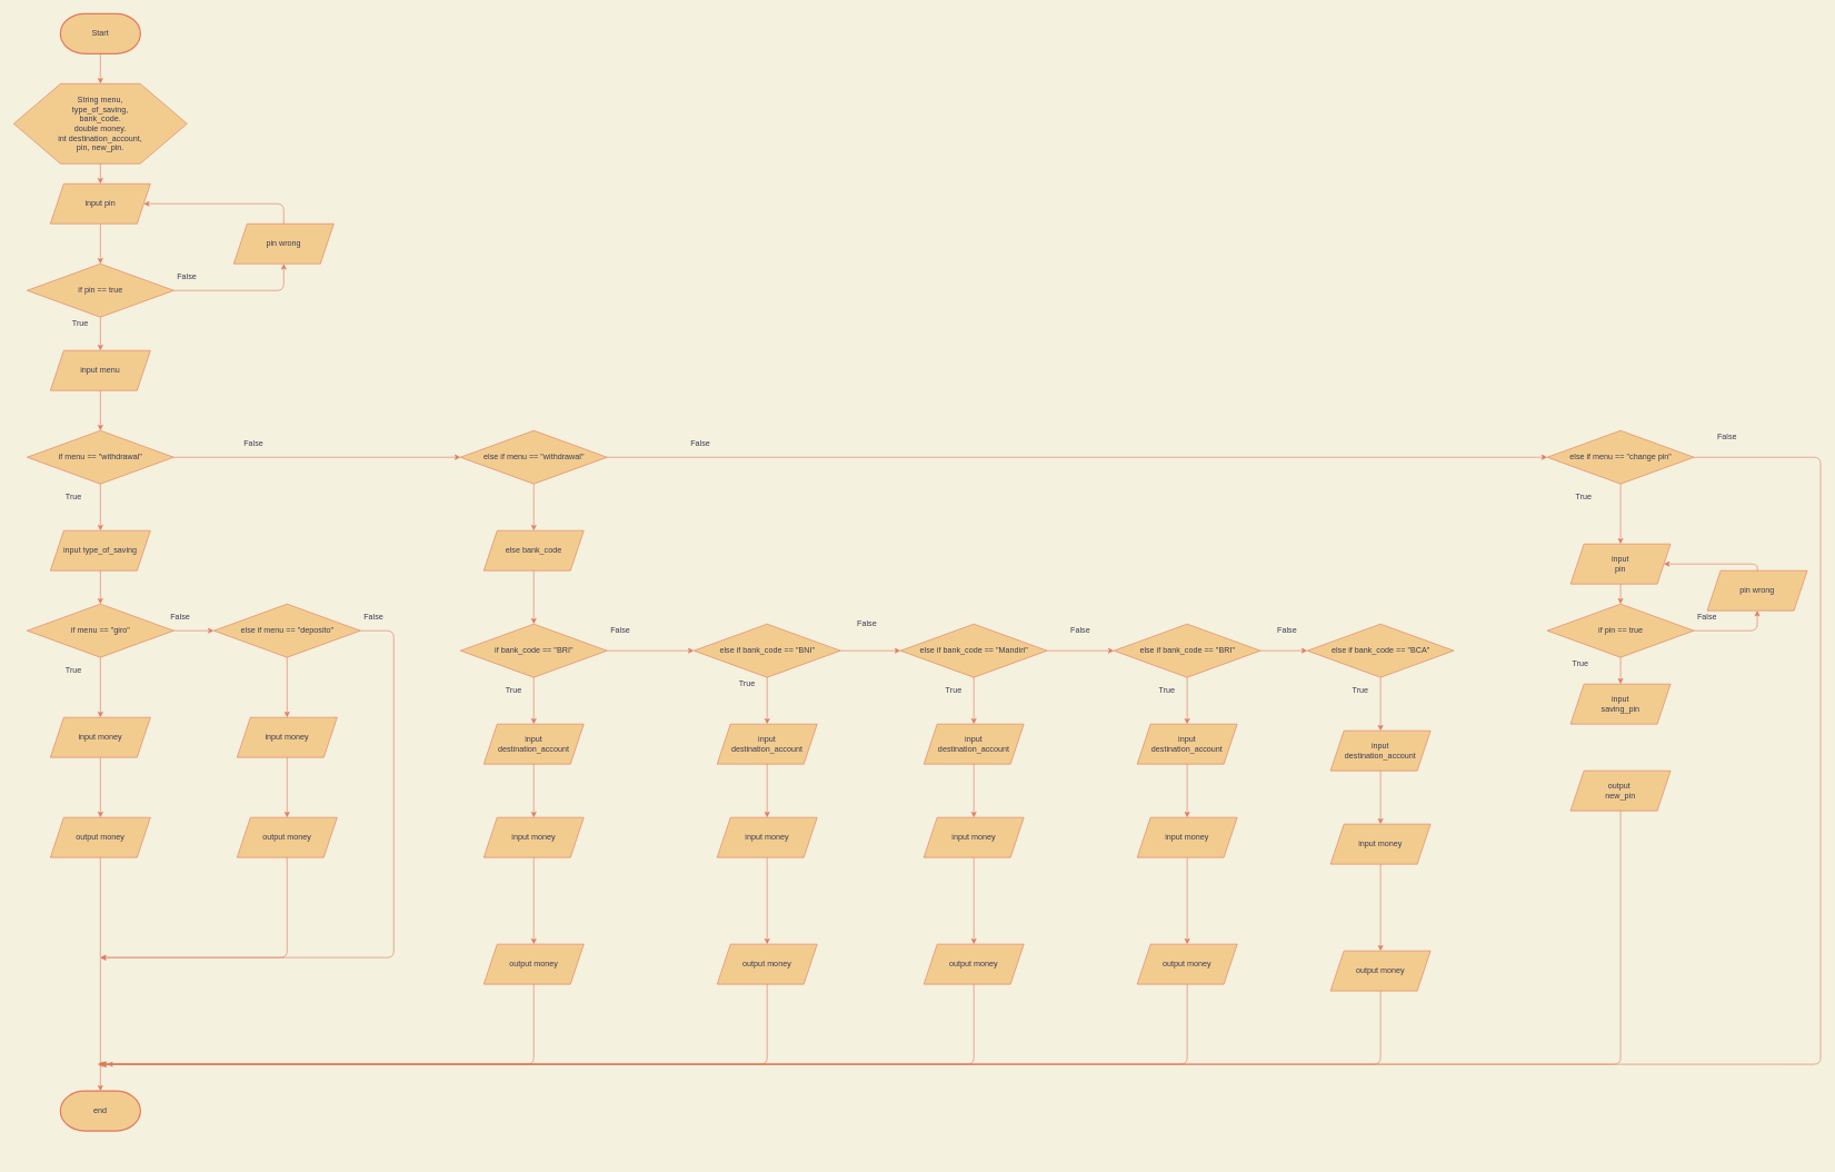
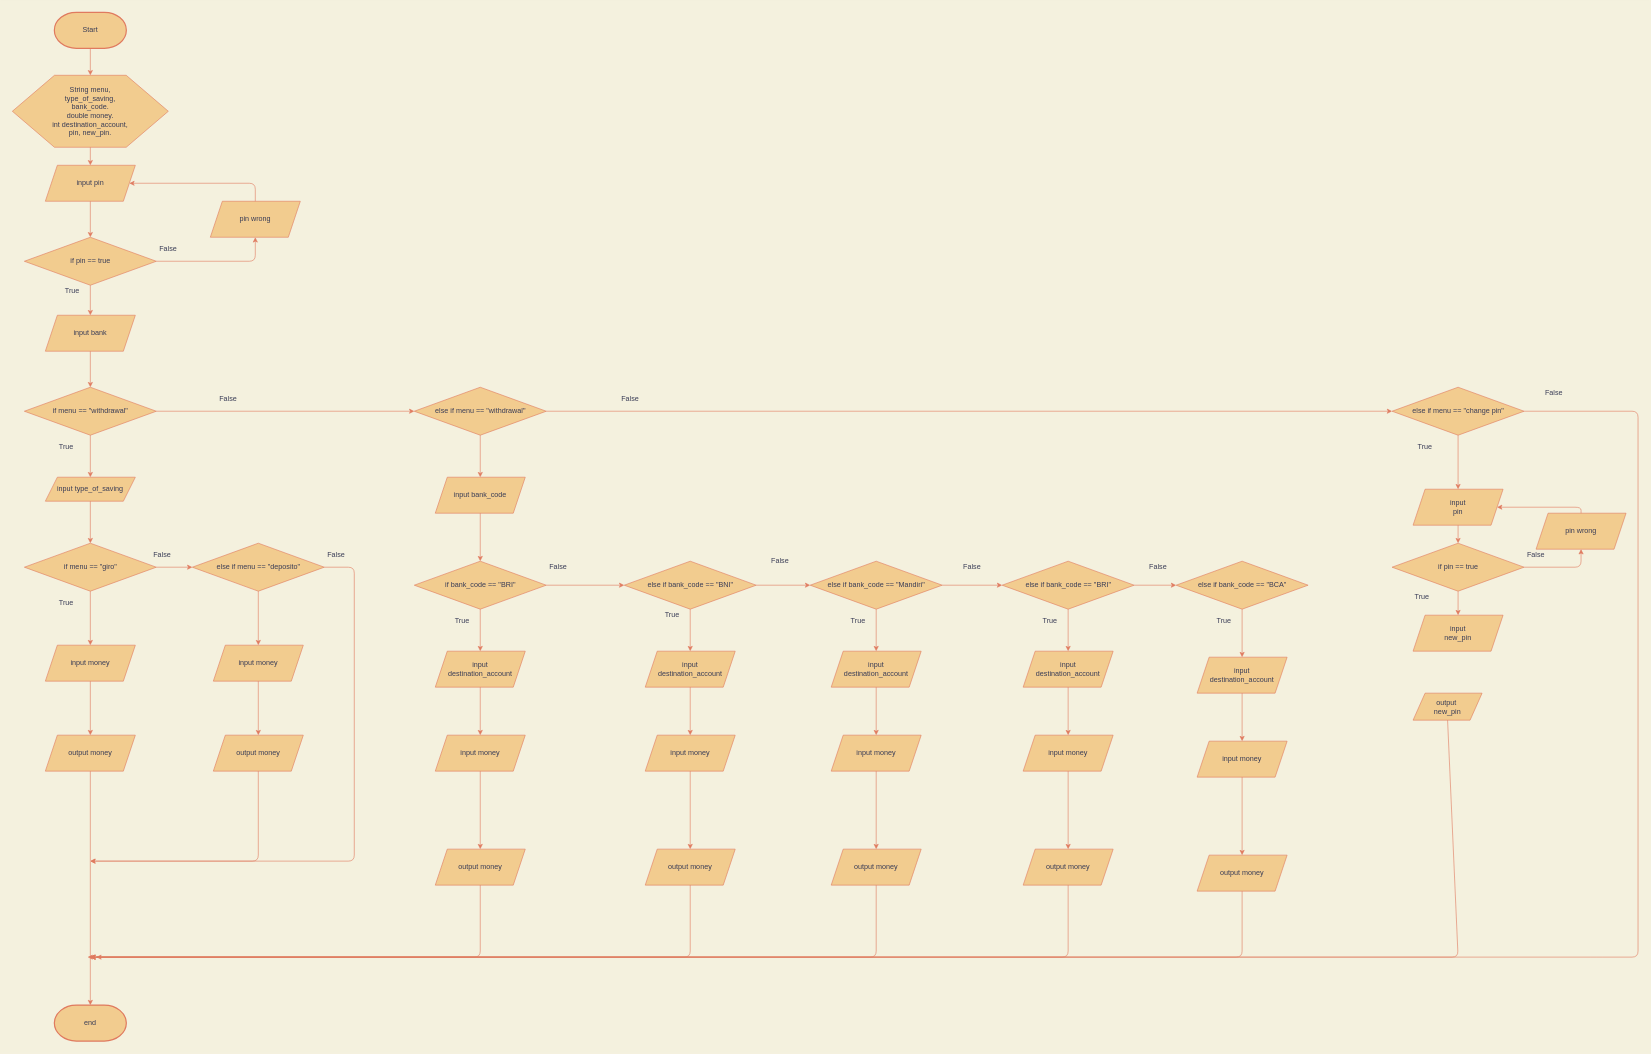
- <mxCell id="12" value="input menu" style="shape=parallelogram;perimeter=parallelogramPerimeter;whiteSpace=wrap;html=1;fixedSize=1;fillColor=#F2CC8F;strokeColor=#E07A5F;fontColor=#393C56;" parent="1" vertex="1"><mxGeometry x="75" y="525" width="150" height="60" as="geometry" /></mxCell>
+ <mxCell id="12" value="input bank" style="shape=parallelogram;perimeter=parallelogramPerimeter;whiteSpace=wrap;html=1;fixedSize=1;fillColor=#F2CC8F;strokeColor=#E07A5F;fontColor=#393C56;" parent="1" vertex="1"><mxGeometry x="75" y="525" width="150" height="60" as="geometry" /></mxCell>
- <mxCell id="23" value="input type_of_saving" style="shape=parallelogram;perimeter=parallelogramPerimeter;whiteSpace=wrap;html=1;fixedSize=1;fillColor=#F2CC8F;strokeColor=#E07A5F;fontColor=#393C56;" parent="1" vertex="1"><mxGeometry x="75" y="795" width="150" height="60" as="geometry" /></mxCell>
+ <mxCell id="23" value="input type_of_saving" style="shape=parallelogram;perimeter=parallelogramPerimeter;whiteSpace=wrap;html=1;fixedSize=1;fillColor=#F2CC8F;strokeColor=#E07A5F;fontColor=#393C56;" parent="1" vertex="1"><mxGeometry x="75" y="795" width="150" height="40" as="geometry" /></mxCell>
- <mxCell id="47" value="else bank_code" style="shape=parallelogram;perimeter=parallelogramPerimeter;whiteSpace=wrap;html=1;fixedSize=1;fillColor=#F2CC8F;strokeColor=#E07A5F;fontColor=#393C56;" parent="1" vertex="1"><mxGeometry x="725" y="795" width="150" height="60" as="geometry" /></mxCell>
+ <mxCell id="47" value="input bank_code" style="shape=parallelogram;perimeter=parallelogramPerimeter;whiteSpace=wrap;html=1;fixedSize=1;fillColor=#F2CC8F;strokeColor=#E07A5F;fontColor=#393C56;" parent="1" vertex="1"><mxGeometry x="725" y="795" width="150" height="60" as="geometry" /></mxCell>
- <mxCell id="91" value="input &lt;br&gt;saving_pin" style="shape=parallelogram;perimeter=parallelogramPerimeter;whiteSpace=wrap;html=1;fixedSize=1;fillColor=#F2CC8F;strokeColor=#E07A5F;fontColor=#393C56;" parent="1" vertex="1"><mxGeometry x="2355" y="1025" width="150" height="60" as="geometry" /></mxCell>
+ <mxCell id="91" value="input &lt;br&gt;new_pin" style="shape=parallelogram;perimeter=parallelogramPerimeter;whiteSpace=wrap;html=1;fixedSize=1;fillColor=#F2CC8F;strokeColor=#E07A5F;fontColor=#393C56;" parent="1" vertex="1"><mxGeometry x="2355" y="1025" width="150" height="60" as="geometry" /></mxCell>
- <mxCell id="92" value="output&amp;nbsp;&lt;br&gt;new_pin" style="shape=parallelogram;perimeter=parallelogramPerimeter;whiteSpace=wrap;html=1;fixedSize=1;fillColor=#F2CC8F;strokeColor=#E07A5F;fontColor=#393C56;" parent="1" vertex="1"><mxGeometry x="2355" y="1155" width="150" height="60" as="geometry" /></mxCell>
+ <mxCell id="92" value="output&amp;nbsp;&lt;br&gt;new_pin" style="shape=parallelogram;perimeter=parallelogramPerimeter;whiteSpace=wrap;html=1;fixedSize=1;fillColor=#F2CC8F;strokeColor=#E07A5F;fontColor=#393C56;" parent="1" vertex="1"><mxGeometry x="2355" y="1155" width="115" height="45" as="geometry" /></mxCell>
- <mxCell id="9" value="end" style="strokeWidth=2;html=1;shape=mxgraph.flowchart.terminator;whiteSpace=wrap;fillColor=#F2CC8F;strokeColor=#E07A5F;fontColor=#393C56;" parent="1" vertex="1"><mxGeometry x="90" y="1635" width="120" height="60" as="geometry" /></mxCell>
+ <mxCell id="9" value="end" style="strokeWidth=2;html=1;shape=mxgraph.flowchart.terminator;whiteSpace=wrap;fillColor=#F2CC8F;strokeColor=#E07A5F;fontColor=#393C56;" parent="1" vertex="1"><mxGeometry x="90" y="1675" width="120" height="60" as="geometry" /></mxCell>
